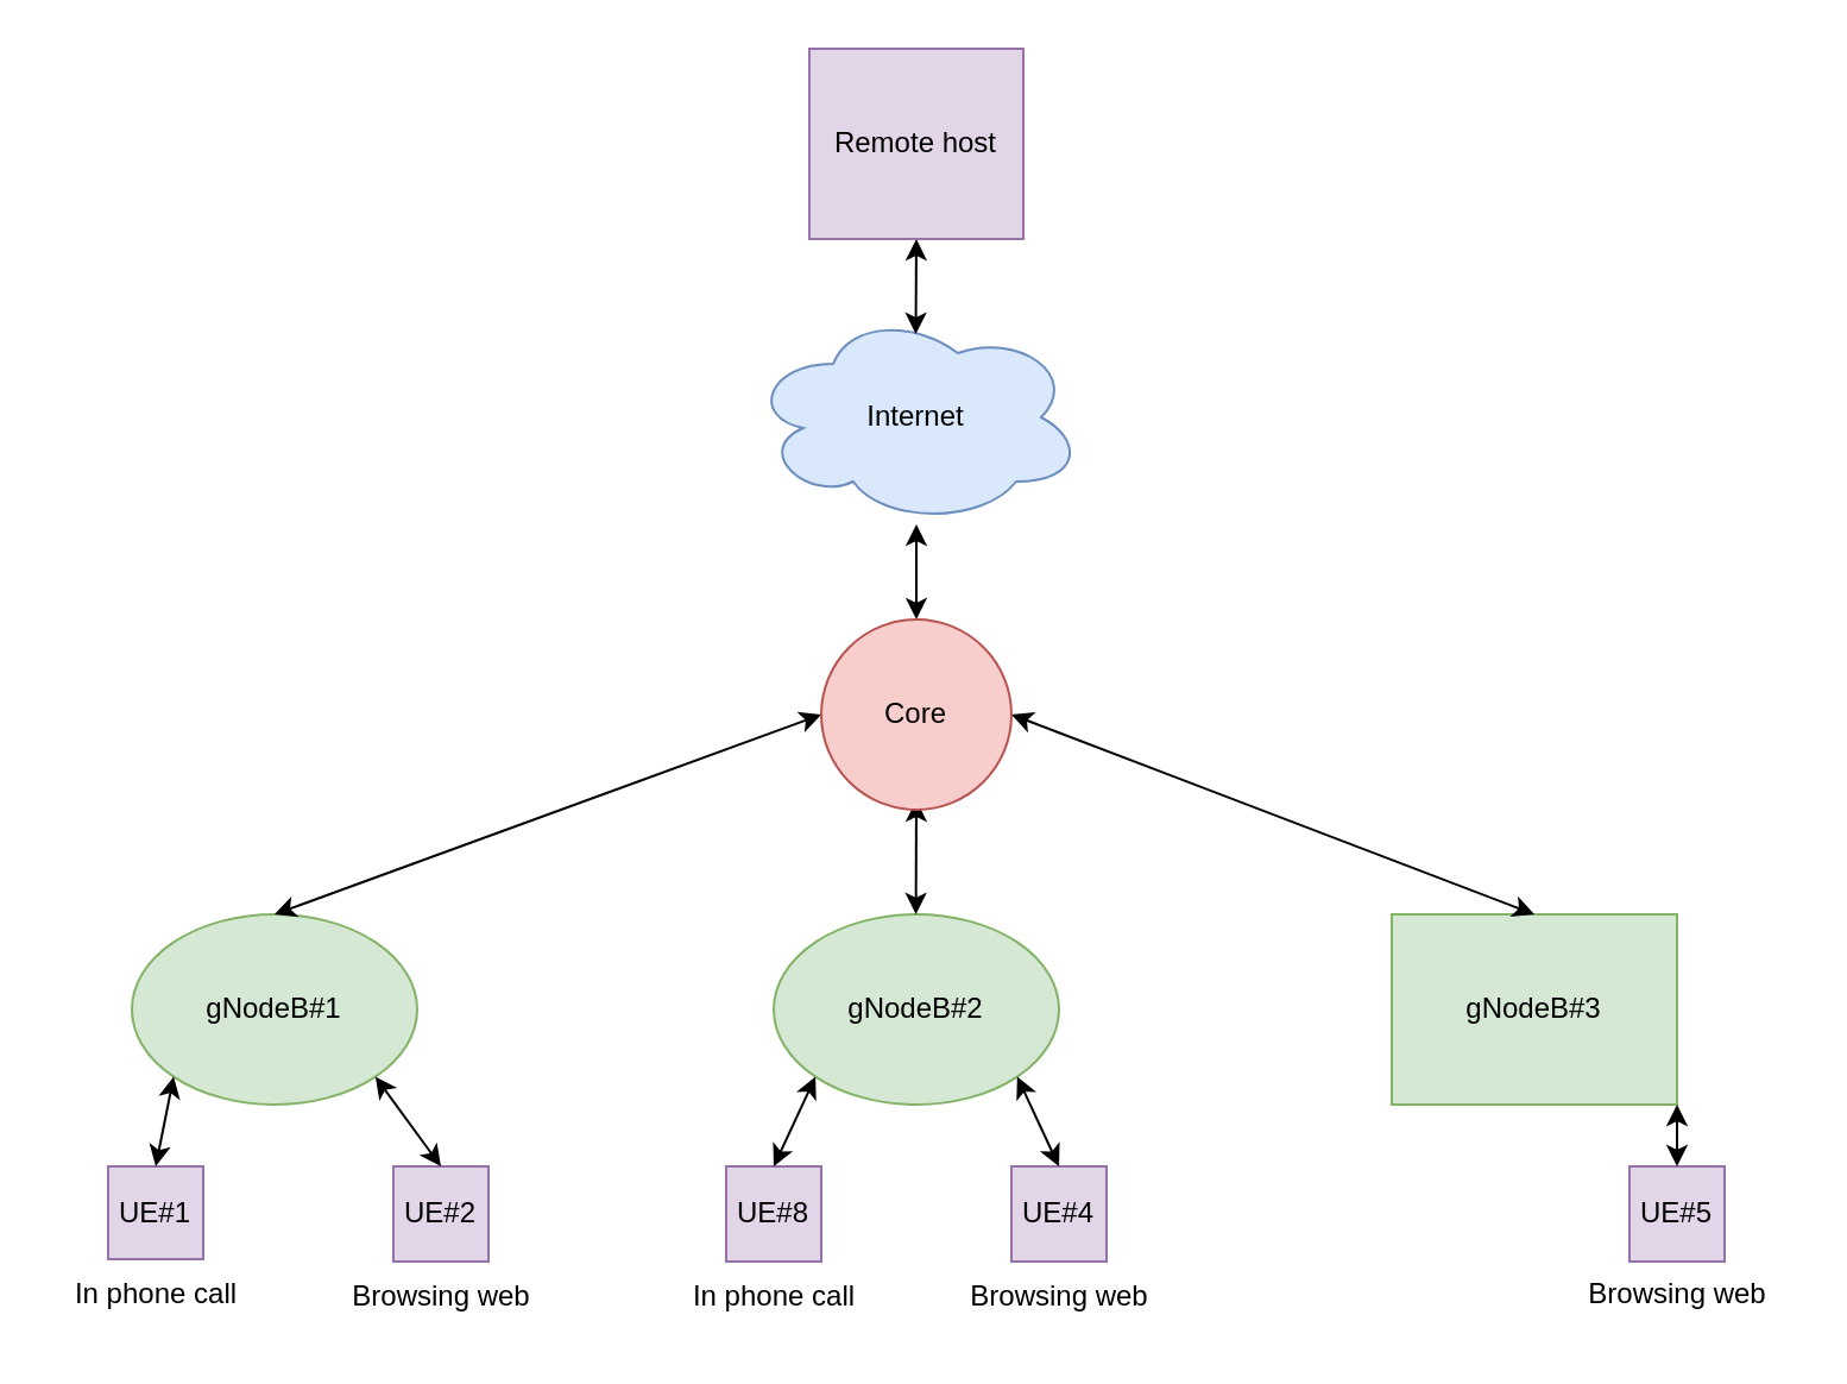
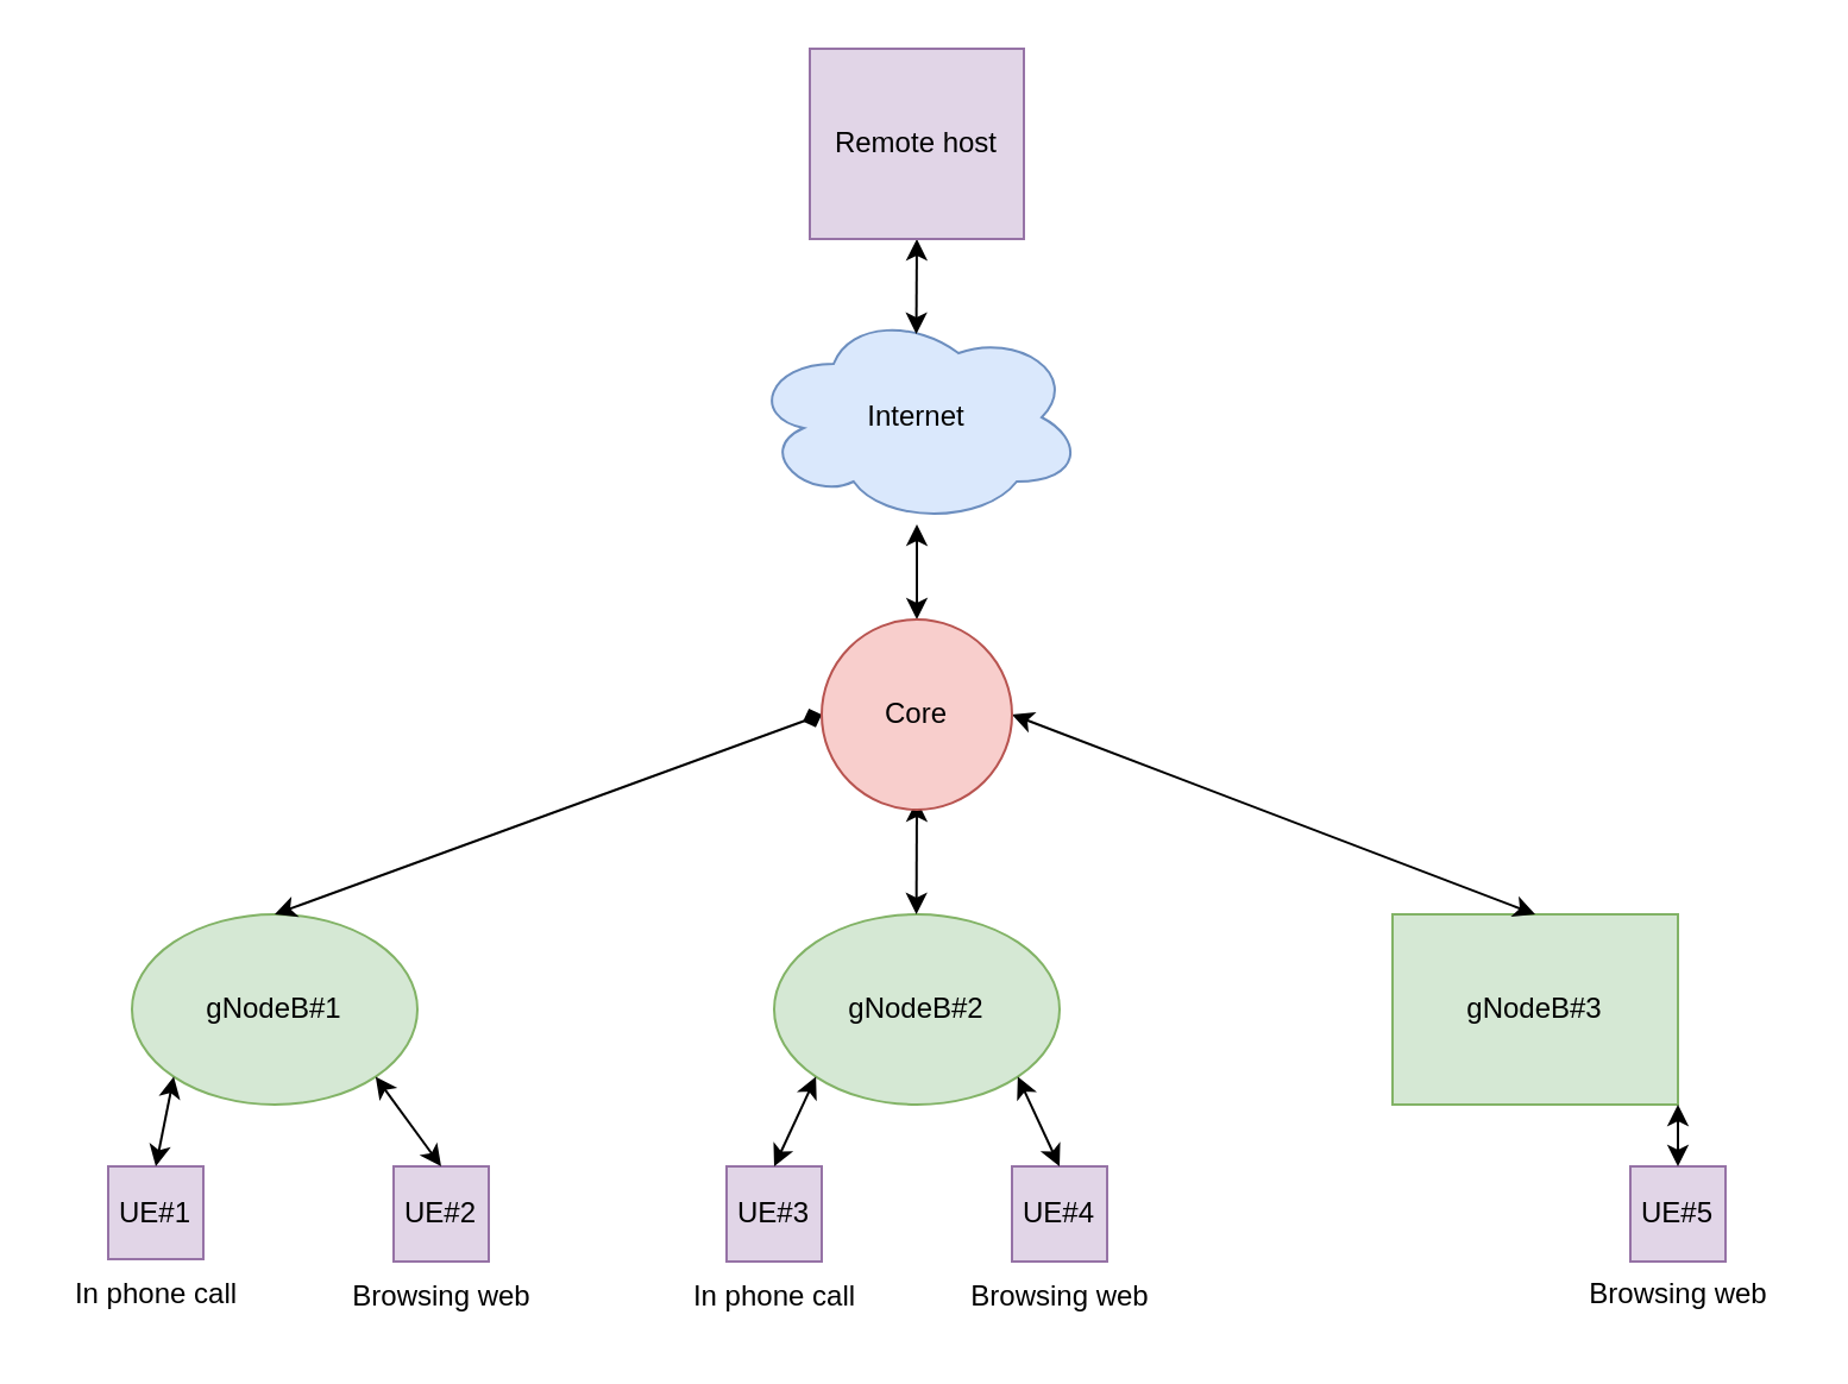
- <mxCell id="16" value="" style="endArrow=classic;html=1;rounded=0;entryX=0;entryY=0.5;entryDx=0;entryDy=0;exitX=0.5;exitY=0;exitDx=0;exitDy=0;startArrow=classic;startFill=1;" parent="1" source="2" target="26" edge="1"><mxGeometry width="50" height="50" relative="1" as="geometry"><mxPoint x="435" y="584" as="sourcePoint" /><mxPoint x="350.5" y="300" as="targetPoint" /></mxGeometry></mxCell>
+ <mxCell id="16" value="" style="endArrow=diamond;html=1;rounded=0;entryX=0;entryY=0.5;entryDx=0;entryDy=0;exitX=0.5;exitY=0;exitDx=0;exitDy=0;startArrow=classic;startFill=1;" parent="1" source="2" target="26" edge="1"><mxGeometry width="50" height="50" relative="1" as="geometry"><mxPoint x="435" y="584" as="sourcePoint" /><mxPoint x="350.5" y="300" as="targetPoint" /></mxGeometry></mxCell>
- <mxCell id="19" value="UE#8" style="rounded=0;whiteSpace=wrap;html=1;fillColor=#e1d5e7;strokeColor=#9673a6;" parent="1" vertex="1"><mxGeometry x="305" y="490" width="40" height="40" as="geometry" /></mxCell>
+ <mxCell id="19" value="UE#3" style="rounded=0;whiteSpace=wrap;html=1;fillColor=#e1d5e7;strokeColor=#9673a6;" parent="1" vertex="1"><mxGeometry x="305" y="490" width="40" height="40" as="geometry" /></mxCell>
